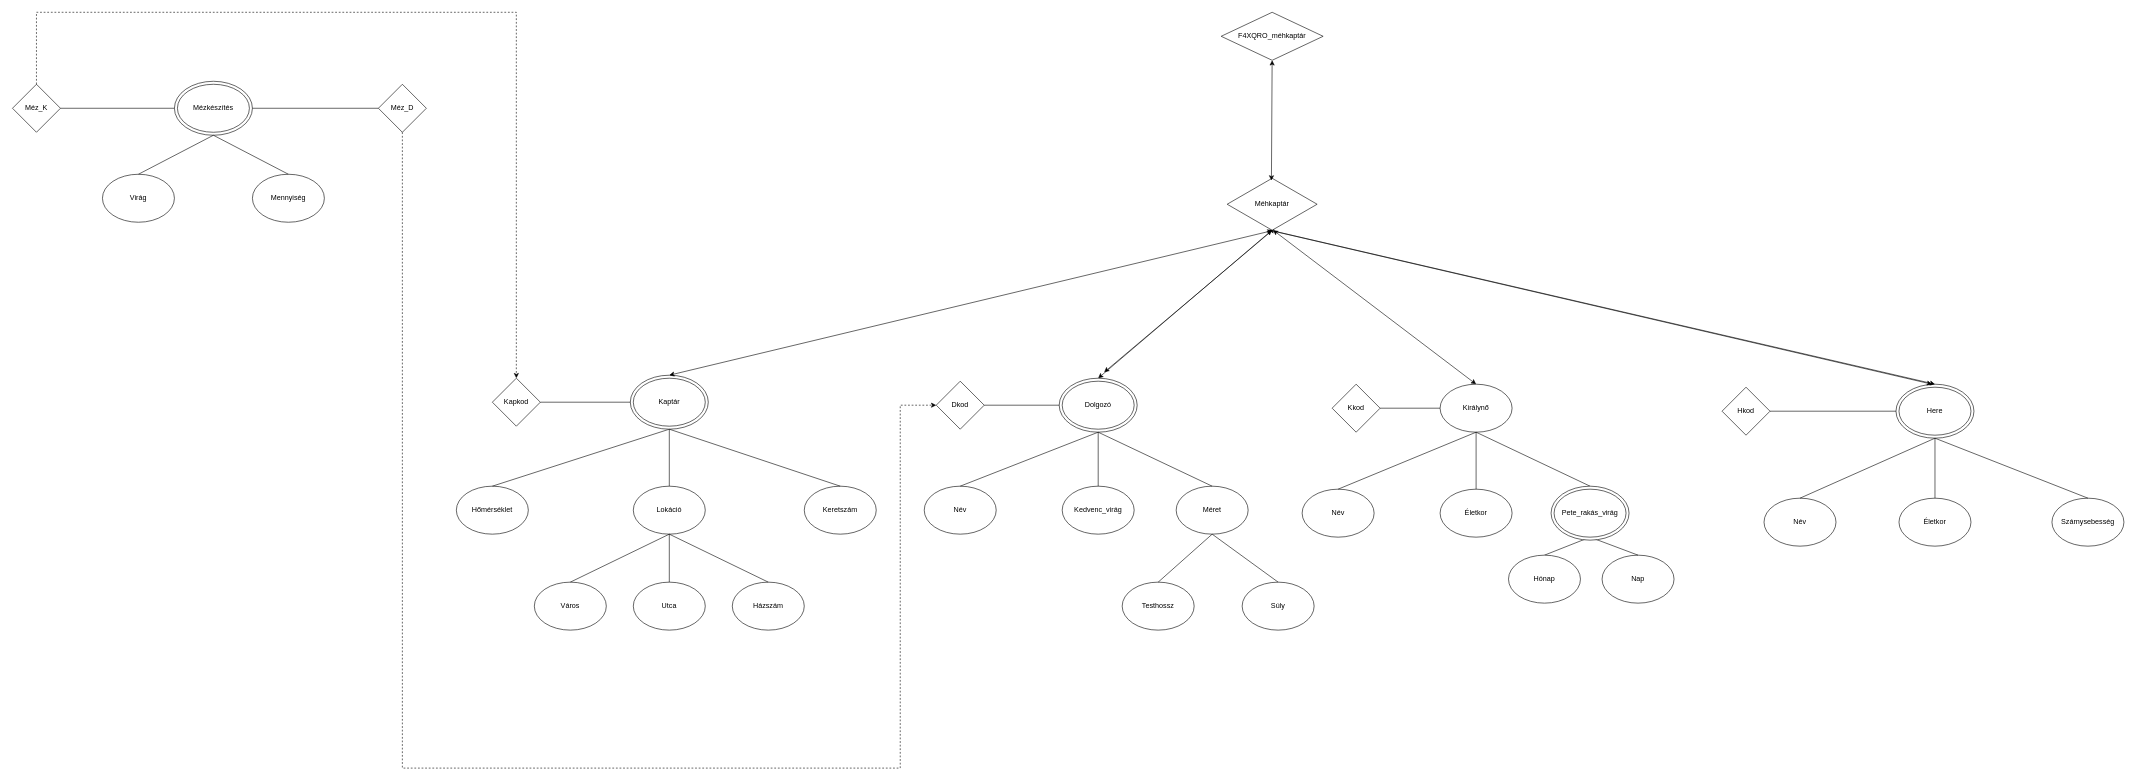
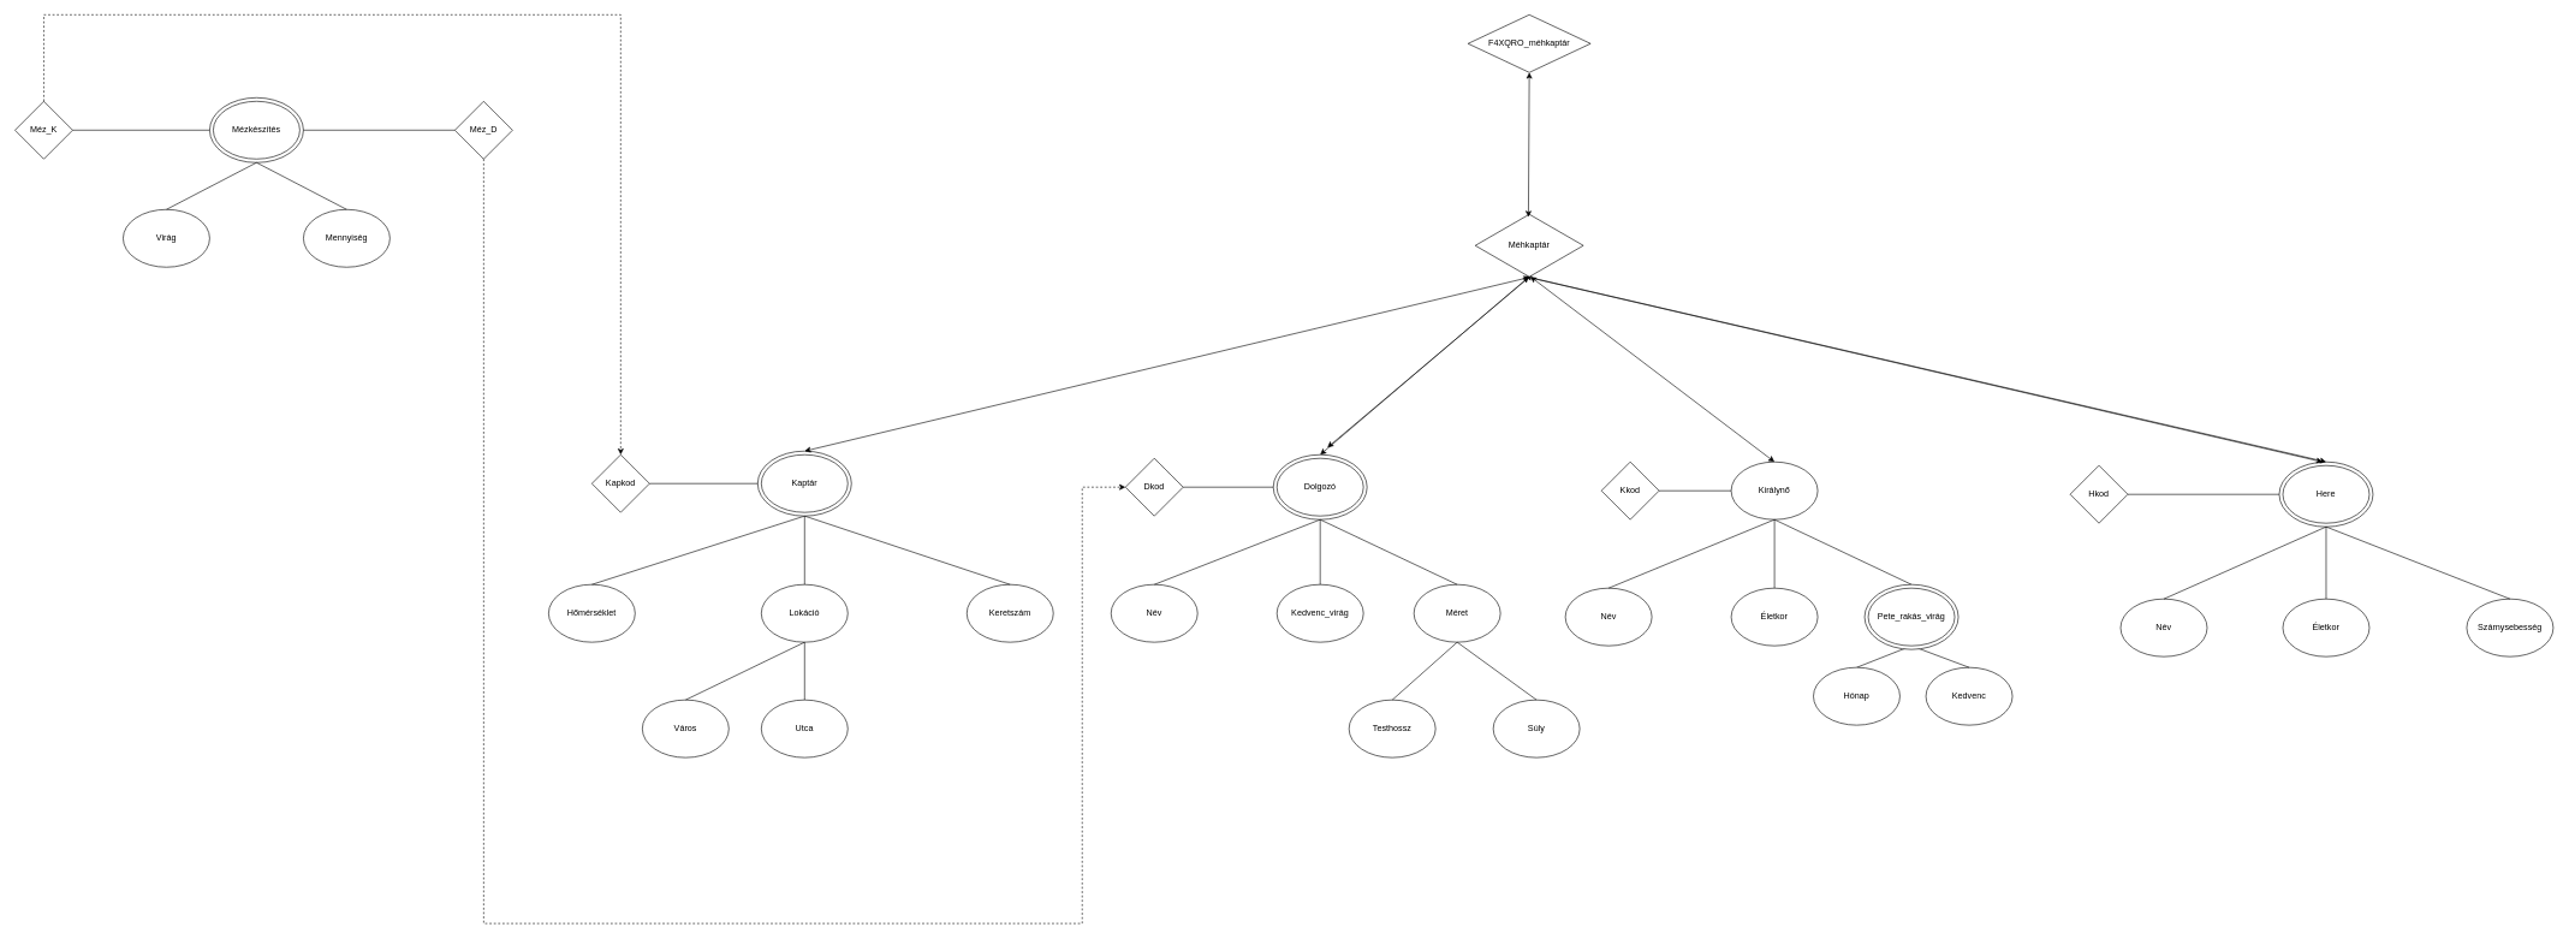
- <mxCell id="58" value="" style="endArrow=none;html=1;rounded=0;entryX=0.5;entryY=1;entryDx=0;entryDy=0;exitX=0.5;exitY=0;exitDx=0;exitDy=0;" parent="1" source="55" target="49" edge="1"><mxGeometry width="50" height="50" relative="1" as="geometry"><mxPoint x="1250" y="1120" as="sourcePoint" /><mxPoint x="1300" y="1070" as="targetPoint" /></mxGeometry></mxCell>
- <mxCell id="21" value="Nap" style="ellipse;whiteSpace=wrap;html=1;" parent="10" vertex="1"><mxGeometry x="500" y="285" width="120" height="80" as="geometry" /></mxCell>
+ <mxCell id="21" value="Kedvenc" style="ellipse;whiteSpace=wrap;html=1;" parent="10" vertex="1"><mxGeometry x="500" y="285" width="120" height="80" as="geometry" /></mxCell>
- <mxCell id="55" value="Házszám" style="ellipse;whiteSpace=wrap;html=1;" parent="1" vertex="1"><mxGeometry x="1220" y="970" width="120" height="80" as="geometry" /></mxCell>
